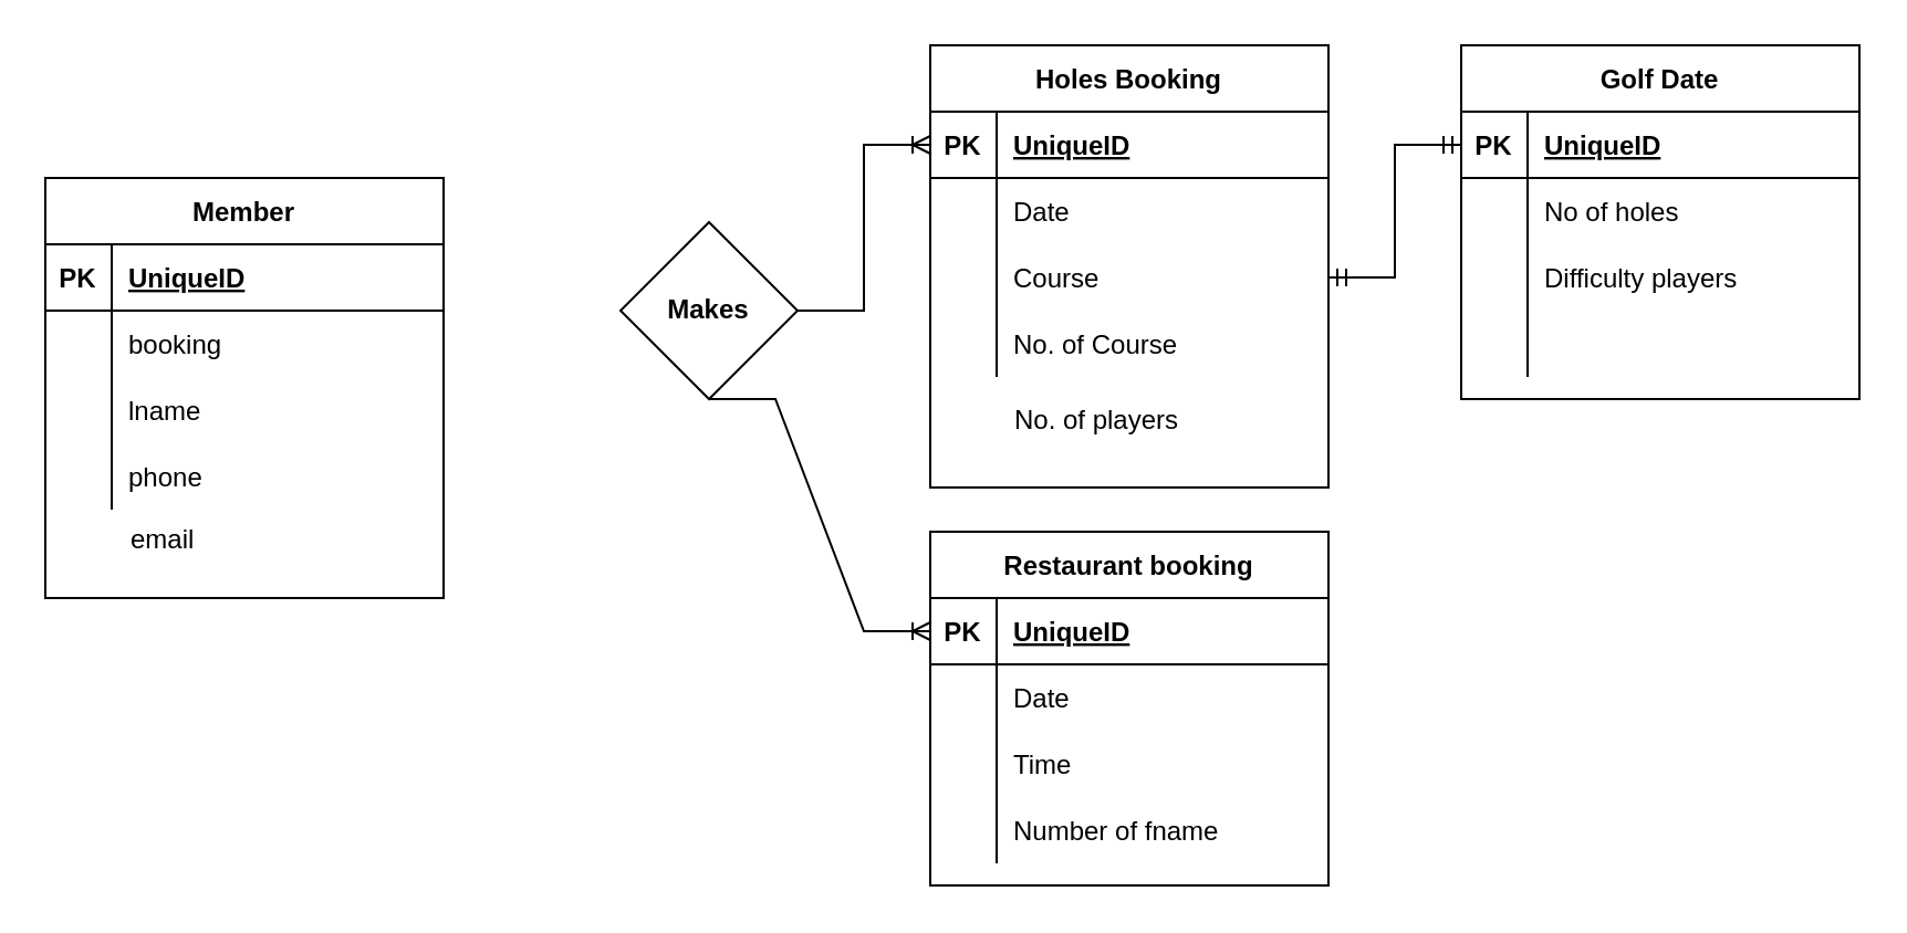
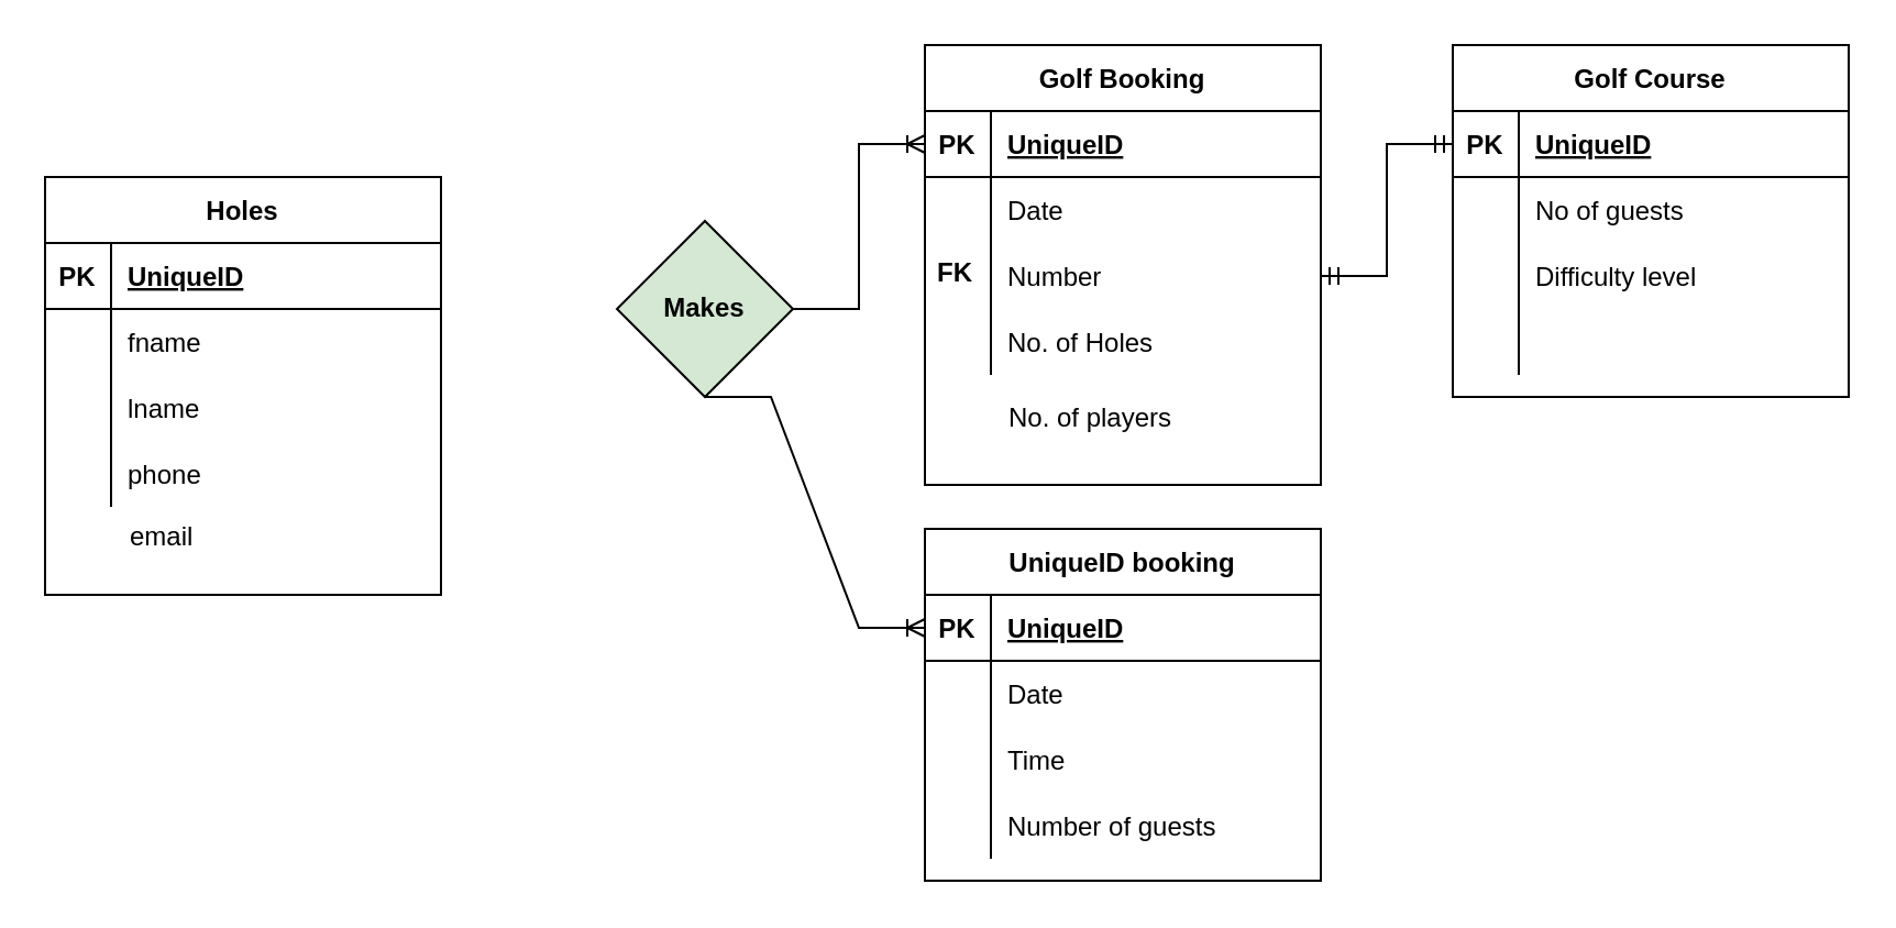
- <mxCell id="19" value="Holes Booking" style="shape=table;startSize=30;container=1;collapsible=1;childLayout=tableLayout;fixedRows=1;rowLines=0;fontStyle=1;align=center;resizeLast=1;rounded=0;" parent="16" vertex="1"><mxGeometry width="180" height="200" as="geometry" /></mxCell>
+ <mxCell id="19" value="Golf Booking" style="shape=table;startSize=30;container=1;collapsible=1;childLayout=tableLayout;fixedRows=1;rowLines=0;fontStyle=1;align=center;resizeLast=1;rounded=0;" parent="16" vertex="1"><mxGeometry width="180" height="200" as="geometry" /></mxCell>
- <mxCell id="48" value="Golf Date" style="shape=table;startSize=30;container=1;collapsible=1;childLayout=tableLayout;fixedRows=1;rowLines=0;fontStyle=1;align=center;resizeLast=1;rounded=0;" parent="1" vertex="1"><mxGeometry x="660" y="20" width="180" height="160" as="geometry" /></mxCell>
+ <mxCell id="48" value="Golf Course" style="shape=table;startSize=30;container=1;collapsible=1;childLayout=tableLayout;fixedRows=1;rowLines=0;fontStyle=1;align=center;resizeLast=1;rounded=0;" parent="1" vertex="1"><mxGeometry x="660" y="20" width="180" height="160" as="geometry" /></mxCell>
- <mxCell id="2" value="Member" style="shape=table;startSize=30;container=1;collapsible=1;childLayout=tableLayout;fixedRows=1;rowLines=0;fontStyle=1;align=center;resizeLast=1;rounded=0;" parent="1" vertex="1"><mxGeometry x="20" y="80" width="180" height="190" as="geometry" /></mxCell>
+ <mxCell id="2" value="Holes" style="shape=table;startSize=30;container=1;collapsible=1;childLayout=tableLayout;fixedRows=1;rowLines=0;fontStyle=1;align=center;resizeLast=1;rounded=0;" parent="1" vertex="1"><mxGeometry x="20" y="80" width="180" height="190" as="geometry" /></mxCell>
- <mxCell id="54" value="No of holes" style="shape=partialRectangle;connectable=0;fillColor=none;top=0;left=0;bottom=0;right=0;align=left;spacingLeft=6;overflow=hidden;rounded=0;" parent="52" vertex="1"><mxGeometry x="30" width="150" height="30" as="geometry"><mxRectangle width="150" height="30" as="alternateBounds" /></mxGeometry></mxCell>
+ <mxCell id="54" value="No of guests" style="shape=partialRectangle;connectable=0;fillColor=none;top=0;left=0;bottom=0;right=0;align=left;spacingLeft=6;overflow=hidden;rounded=0;" parent="52" vertex="1"><mxGeometry x="30" width="150" height="30" as="geometry"><mxRectangle width="150" height="30" as="alternateBounds" /></mxGeometry></mxCell>
+ <mxCell id="32" value="FK" style="text;strokeColor=none;fillColor=none;spacingLeft=4;spacingRight=4;overflow=hidden;rotatable=0;points=[[0,0.5],[1,0.5]];portConstraint=eastwest;fontSize=12;rounded=0;sketch=0;fontStyle=1" parent="16" vertex="1"><mxGeometry y="90" width="30" height="30" as="geometry" /></mxCell>
- <mxCell id="28" value="Course" style="shape=partialRectangle;connectable=0;fillColor=none;top=0;left=0;bottom=0;right=0;align=left;spacingLeft=6;overflow=hidden;rounded=0;" parent="26" vertex="1"><mxGeometry x="30" width="150" height="30" as="geometry"><mxRectangle width="150" height="30" as="alternateBounds" /></mxGeometry></mxCell>
+ <mxCell id="28" value="Number" style="shape=partialRectangle;connectable=0;fillColor=none;top=0;left=0;bottom=0;right=0;align=left;spacingLeft=6;overflow=hidden;rounded=0;" parent="26" vertex="1"><mxGeometry x="30" width="150" height="30" as="geometry"><mxRectangle width="150" height="30" as="alternateBounds" /></mxGeometry></mxCell>
- <mxCell id="57" value="Difficulty players" style="shape=partialRectangle;connectable=0;fillColor=none;top=0;left=0;bottom=0;right=0;align=left;spacingLeft=6;overflow=hidden;rounded=0;" parent="55" vertex="1"><mxGeometry x="30" width="150" height="30" as="geometry"><mxRectangle width="150" height="30" as="alternateBounds" /></mxGeometry></mxCell>
+ <mxCell id="57" value="Difficulty level" style="shape=partialRectangle;connectable=0;fillColor=none;top=0;left=0;bottom=0;right=0;align=left;spacingLeft=6;overflow=hidden;rounded=0;" parent="55" vertex="1"><mxGeometry x="30" width="150" height="30" as="geometry"><mxRectangle width="150" height="30" as="alternateBounds" /></mxGeometry></mxCell>
- <mxCell id="33" value="Makes" style="rhombus;whiteSpace=wrap;html=1;startSize=30;fontStyle=1;rounded=0;" parent="1" vertex="1"><mxGeometry x="280" y="100" width="80" height="80" as="geometry" /></mxCell>
+ <mxCell id="33" value="Makes" style="rhombus;whiteSpace=wrap;html=1;startSize=30;fontStyle=1;rounded=0;fillColor=#d5e8d4;" parent="1" vertex="1"><mxGeometry x="280" y="100" width="80" height="80" as="geometry" /></mxCell>
- <mxCell id="8" value="booking" style="shape=partialRectangle;connectable=0;fillColor=none;top=0;left=0;bottom=0;right=0;align=left;spacingLeft=6;overflow=hidden;rounded=0;" parent="6" vertex="1"><mxGeometry x="30" width="150" height="30" as="geometry"><mxRectangle width="150" height="30" as="alternateBounds" /></mxGeometry></mxCell>
+ <mxCell id="8" value="fname" style="shape=partialRectangle;connectable=0;fillColor=none;top=0;left=0;bottom=0;right=0;align=left;spacingLeft=6;overflow=hidden;rounded=0;" parent="6" vertex="1"><mxGeometry x="30" width="150" height="30" as="geometry"><mxRectangle width="150" height="30" as="alternateBounds" /></mxGeometry></mxCell>
- <mxCell id="31" value="No. of Course" style="shape=partialRectangle;connectable=0;fillColor=none;top=0;left=0;bottom=0;right=0;align=left;spacingLeft=6;overflow=hidden;rounded=0;" parent="29" vertex="1"><mxGeometry x="30" width="150" height="30" as="geometry"><mxRectangle width="150" height="30" as="alternateBounds" /></mxGeometry></mxCell>
+ <mxCell id="31" value="No. of Holes" style="shape=partialRectangle;connectable=0;fillColor=none;top=0;left=0;bottom=0;right=0;align=left;spacingLeft=6;overflow=hidden;rounded=0;" parent="29" vertex="1"><mxGeometry x="30" width="150" height="30" as="geometry"><mxRectangle width="150" height="30" as="alternateBounds" /></mxGeometry></mxCell>
- <mxCell id="34" value="Restaurant booking" style="shape=table;startSize=30;container=1;collapsible=1;childLayout=tableLayout;fixedRows=1;rowLines=0;fontStyle=1;align=center;resizeLast=1;rounded=0;" parent="1" vertex="1"><mxGeometry x="420" y="240" width="180" height="160" as="geometry" /></mxCell>
+ <mxCell id="34" value="UniqueID booking" style="shape=table;startSize=30;container=1;collapsible=1;childLayout=tableLayout;fixedRows=1;rowLines=0;fontStyle=1;align=center;resizeLast=1;rounded=0;" parent="1" vertex="1"><mxGeometry x="420" y="240" width="180" height="160" as="geometry" /></mxCell>
- <mxCell id="46" value="Number of fname" style="shape=partialRectangle;connectable=0;fillColor=none;top=0;left=0;bottom=0;right=0;align=left;spacingLeft=6;overflow=hidden;rounded=0;" parent="44" vertex="1"><mxGeometry x="30" width="150" height="30" as="geometry"><mxRectangle width="150" height="30" as="alternateBounds" /></mxGeometry></mxCell>
+ <mxCell id="46" value="Number of guests" style="shape=partialRectangle;connectable=0;fillColor=none;top=0;left=0;bottom=0;right=0;align=left;spacingLeft=6;overflow=hidden;rounded=0;" parent="44" vertex="1"><mxGeometry x="30" width="150" height="30" as="geometry"><mxRectangle width="150" height="30" as="alternateBounds" /></mxGeometry></mxCell>
